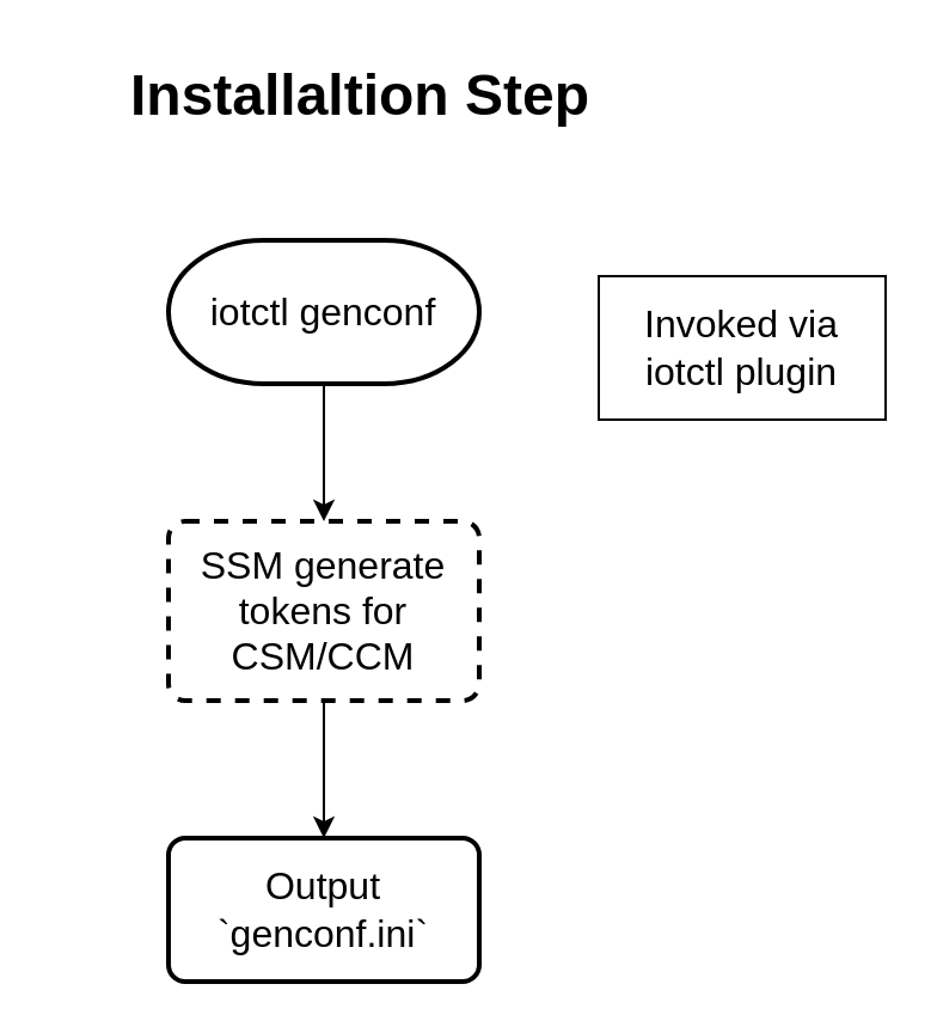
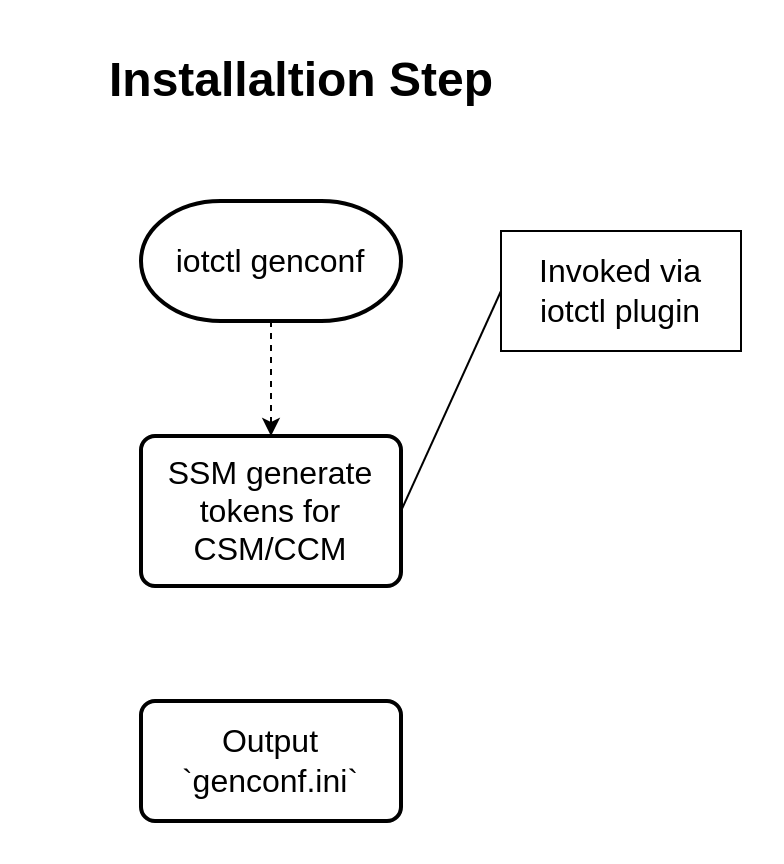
- <mxCell id="3" style="edgeStyle=orthogonalEdgeStyle;rounded=0;orthogonalLoop=1;jettySize=auto;html=1;exitX=0.5;exitY=1;exitDx=0;exitDy=0;exitPerimeter=0;entryX=0.5;entryY=0;entryDx=0;entryDy=0;" parent="1" source="4" target="6" edge="1"><mxGeometry relative="1" as="geometry" /></mxCell>
+ <mxCell id="3" style="edgeStyle=orthogonalEdgeStyle;rounded=0;orthogonalLoop=1;jettySize=auto;html=1;exitX=0.5;exitY=1;exitDx=0;exitDy=0;exitPerimeter=0;entryX=0.5;entryY=0;entryDx=0;entryDy=0;dashed=1;" parent="1" source="4" target="6" edge="1"><mxGeometry relative="1" as="geometry" /></mxCell>
+ <mxCell id="9" value="" style="endArrow=none;html=1;entryX=0;entryY=0.5;entryDx=0;entryDy=0;exitX=1;exitY=0.5;exitDx=0;exitDy=0;" parent="1" source="6" target="8" edge="1"><mxGeometry width="50" height="50" relative="1" as="geometry"><mxPoint x="200" y="240" as="sourcePoint" /><mxPoint x="250" y="190" as="targetPoint" /></mxGeometry></mxCell>
- <mxCell id="6" value="&lt;div&gt;SSM generate tokens for CSM/CCM&lt;/div&gt;" style="rounded=1;whiteSpace=wrap;html=1;absoluteArcSize=1;arcSize=14;strokeWidth=2;fontSize=16;dashed=1;" parent="1" vertex="1"><mxGeometry x="70" y="217.5" width="130" height="75" as="geometry" /></mxCell>
+ <mxCell id="6" value="&lt;div&gt;SSM generate tokens for CSM/CCM&lt;/div&gt;" style="rounded=1;whiteSpace=wrap;html=1;absoluteArcSize=1;arcSize=14;strokeWidth=2;fontSize=16;" parent="1" vertex="1"><mxGeometry x="70" y="217.5" width="130" height="75" as="geometry" /></mxCell>
- <mxCell id="5" style="edgeStyle=orthogonalEdgeStyle;rounded=0;orthogonalLoop=1;jettySize=auto;html=1;exitX=0.5;exitY=1;exitDx=0;exitDy=0;entryX=0.5;entryY=0;entryDx=0;entryDy=0;fontSize=16;" parent="1" source="6" target="7" edge="1"><mxGeometry relative="1" as="geometry" /></mxCell>
